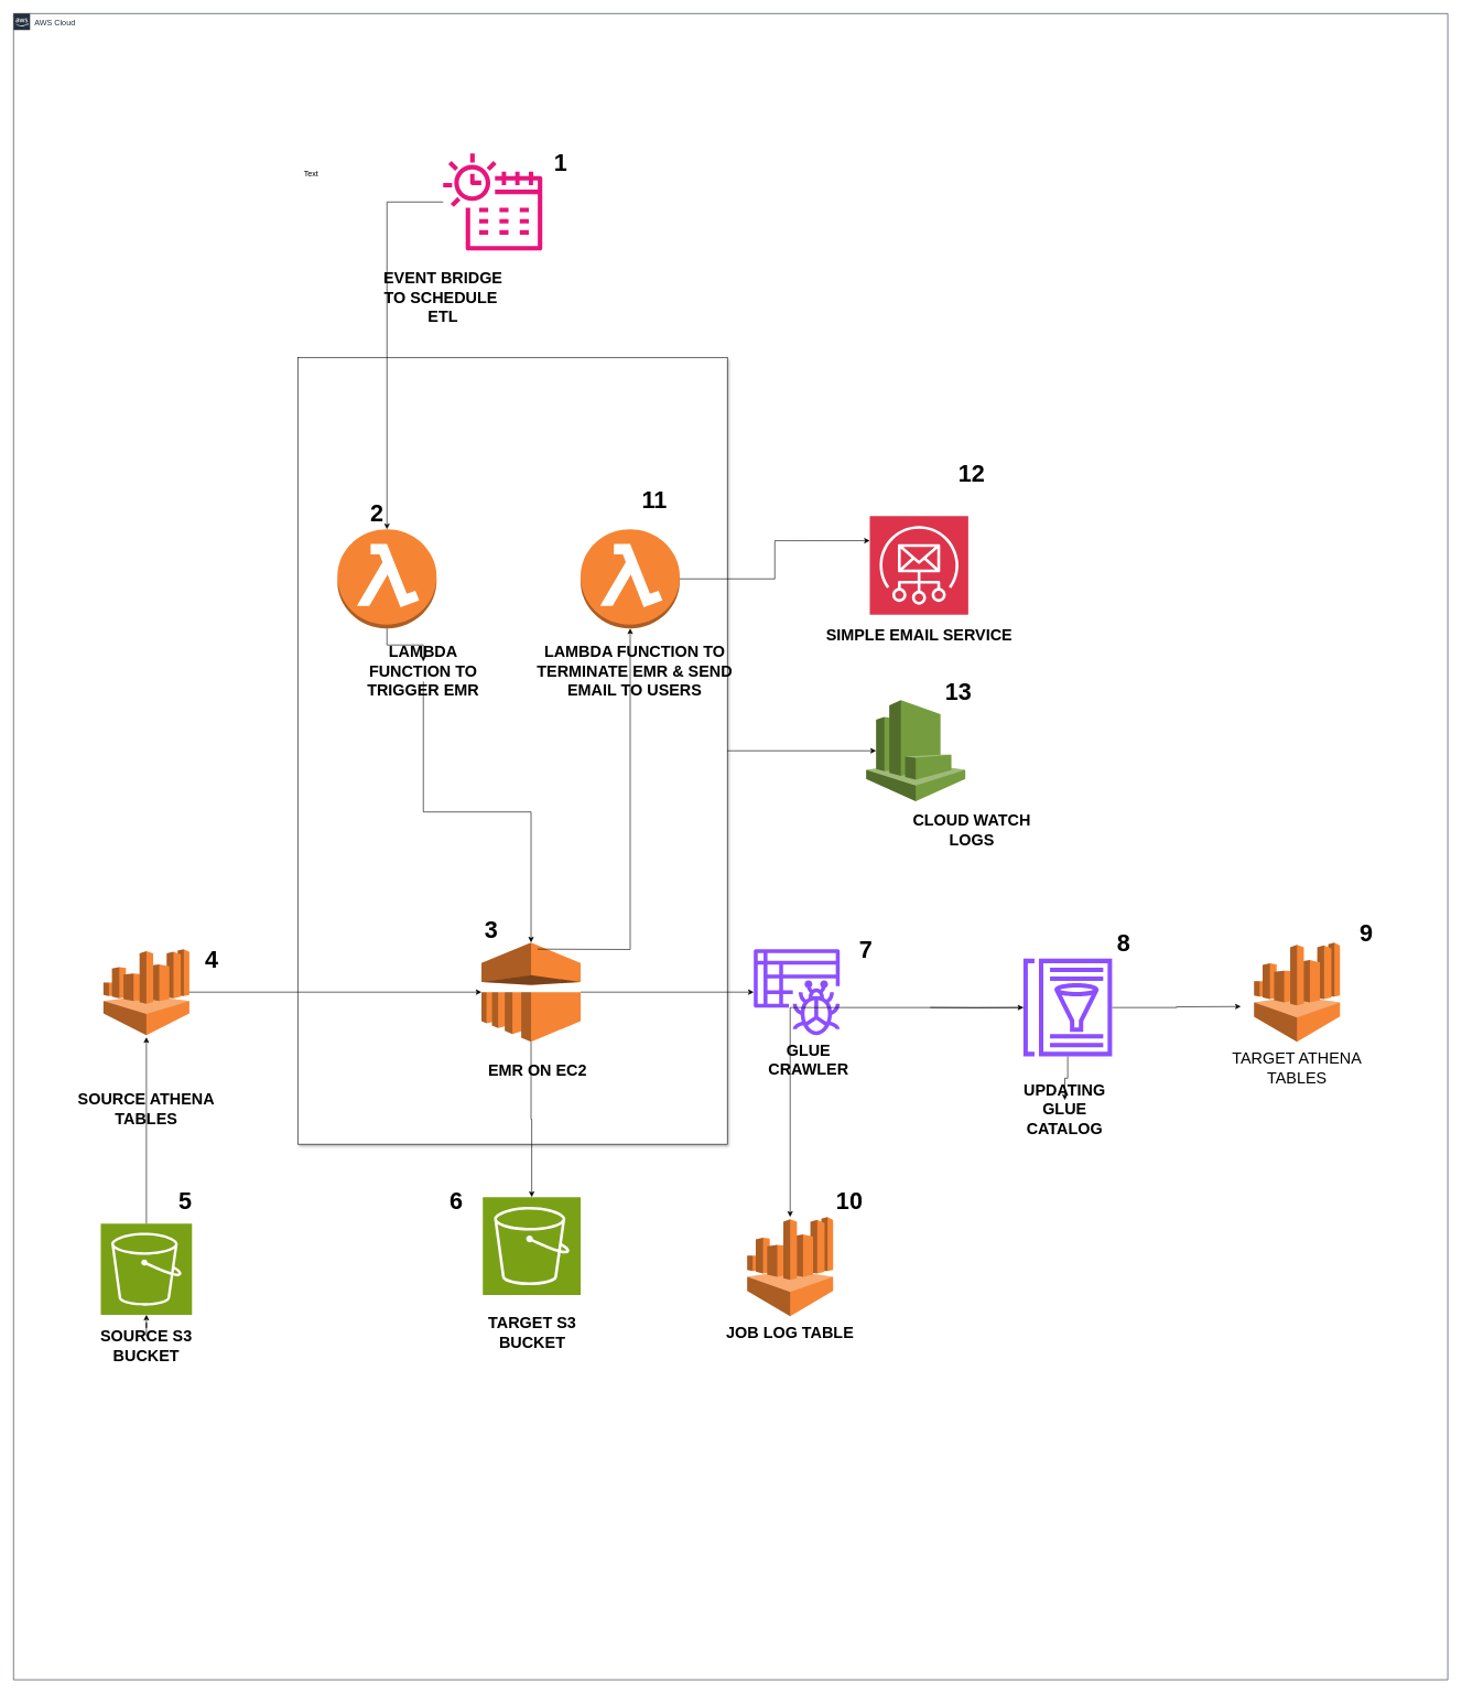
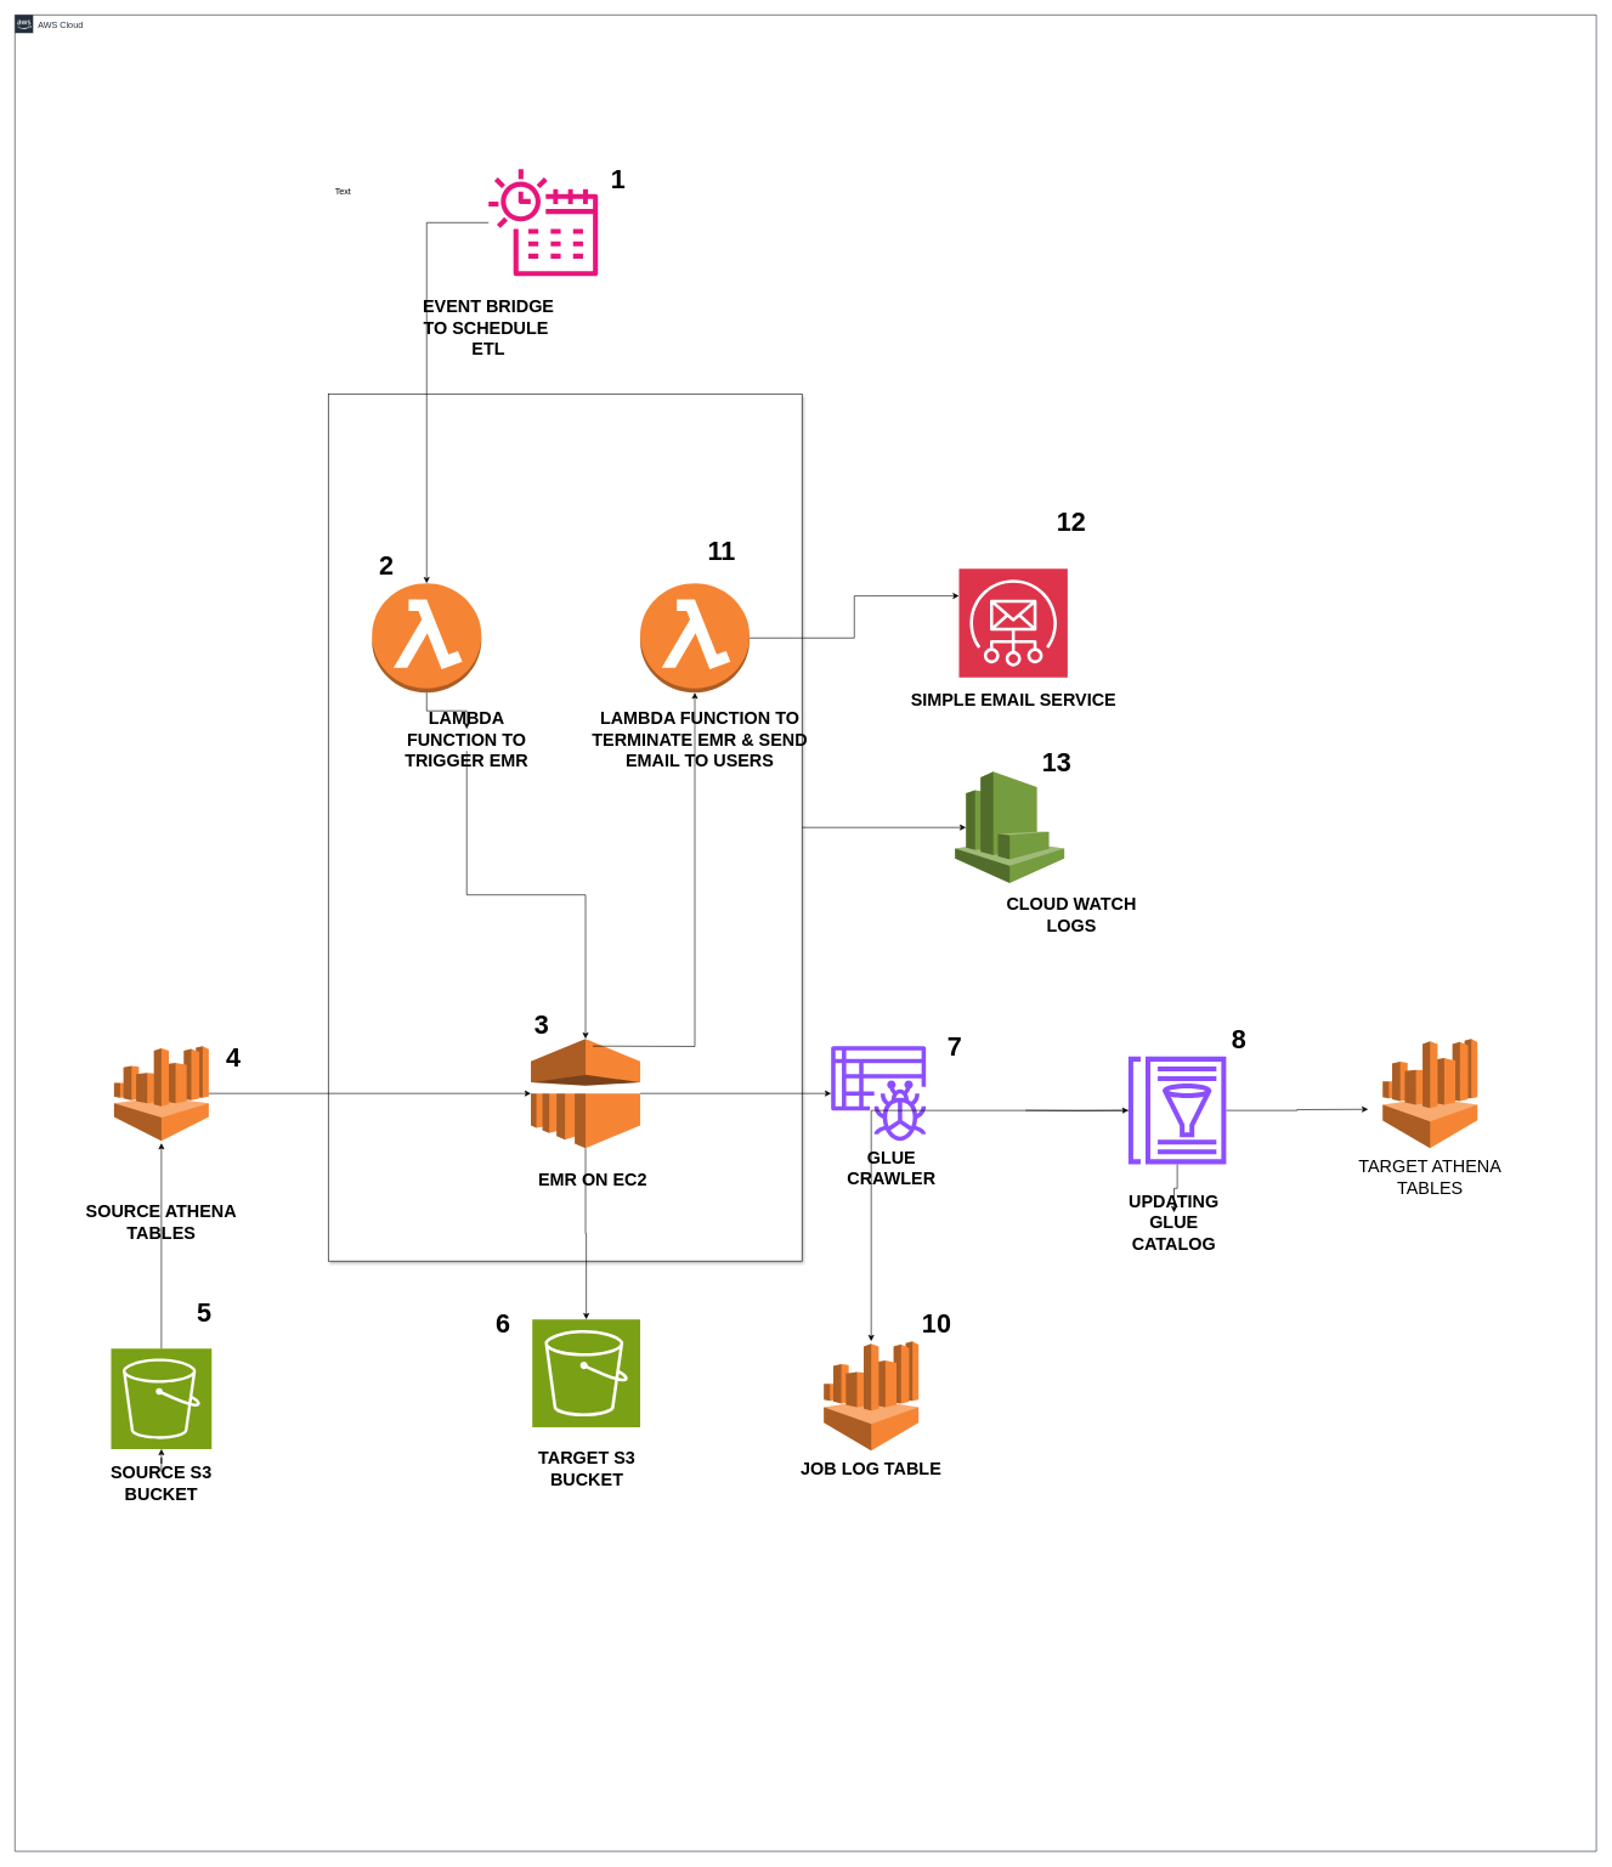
- <mxCell id="46" value="&lt;font style=&quot;font-size: 36px;&quot;&gt;&lt;b&gt;2&lt;/b&gt;&lt;/font&gt;" style="text;strokeColor=none;align=center;fillColor=none;html=1;verticalAlign=middle;whiteSpace=wrap;rounded=0;" parent="1" vertex="1"><mxGeometry x="540" y="760" width="60" height="30" as="geometry" /></mxCell>
+ <mxCell id="46" value="&lt;font style=&quot;font-size: 36px;&quot;&gt;&lt;b&gt;2&lt;/b&gt;&lt;/font&gt;" style="text;strokeColor=none;align=center;fillColor=none;html=1;verticalAlign=middle;whiteSpace=wrap;rounded=0;" parent="1" vertex="1"><mxGeometry x="500" y="760" width="60" height="30" as="geometry" /></mxCell>
- <mxCell id="53" value="&lt;font style=&quot;font-size: 36px;&quot;&gt;&lt;b&gt;9&lt;/b&gt;&lt;/font&gt;" style="text;strokeColor=none;align=center;fillColor=none;html=1;verticalAlign=middle;whiteSpace=wrap;rounded=0;" parent="1" vertex="1"><mxGeometry x="2036.88" y="1395" width="60" height="30" as="geometry" /></mxCell>
- <mxCell id="49" value="&lt;font style=&quot;font-size: 36px;&quot;&gt;&lt;b&gt;5&lt;/b&gt;&lt;/font&gt;" style="text;strokeColor=none;align=center;fillColor=none;html=1;verticalAlign=middle;whiteSpace=wrap;rounded=0;" parent="1" vertex="1"><mxGeometry x="250" y="1800" width="60" height="30" as="geometry" /></mxCell>
+ <mxCell id="49" value="&lt;font style=&quot;font-size: 36px;&quot;&gt;&lt;b&gt;5&lt;/b&gt;&lt;/font&gt;" style="text;strokeColor=none;align=center;fillColor=none;html=1;verticalAlign=middle;whiteSpace=wrap;rounded=0;" parent="1" vertex="1"><mxGeometry x="250" y="1785" width="60" height="30" as="geometry" /></mxCell>
